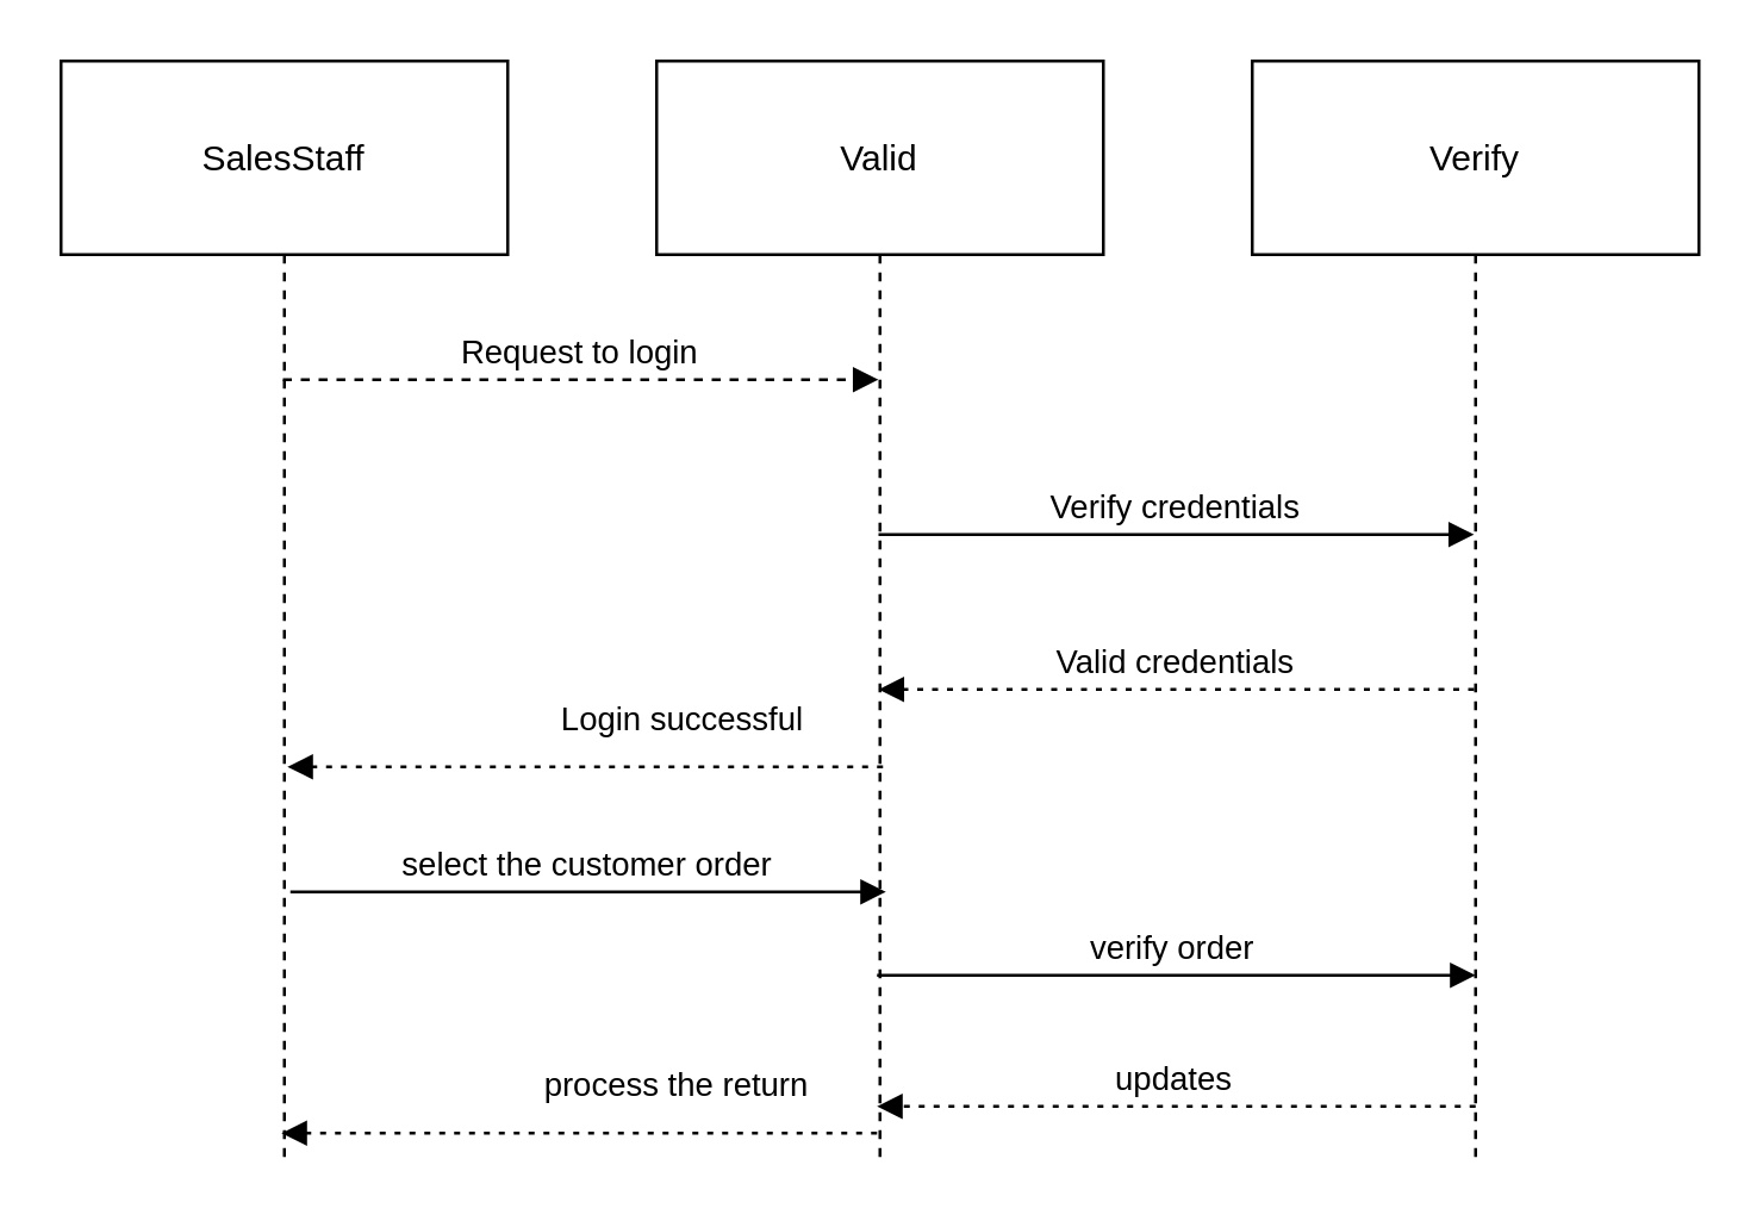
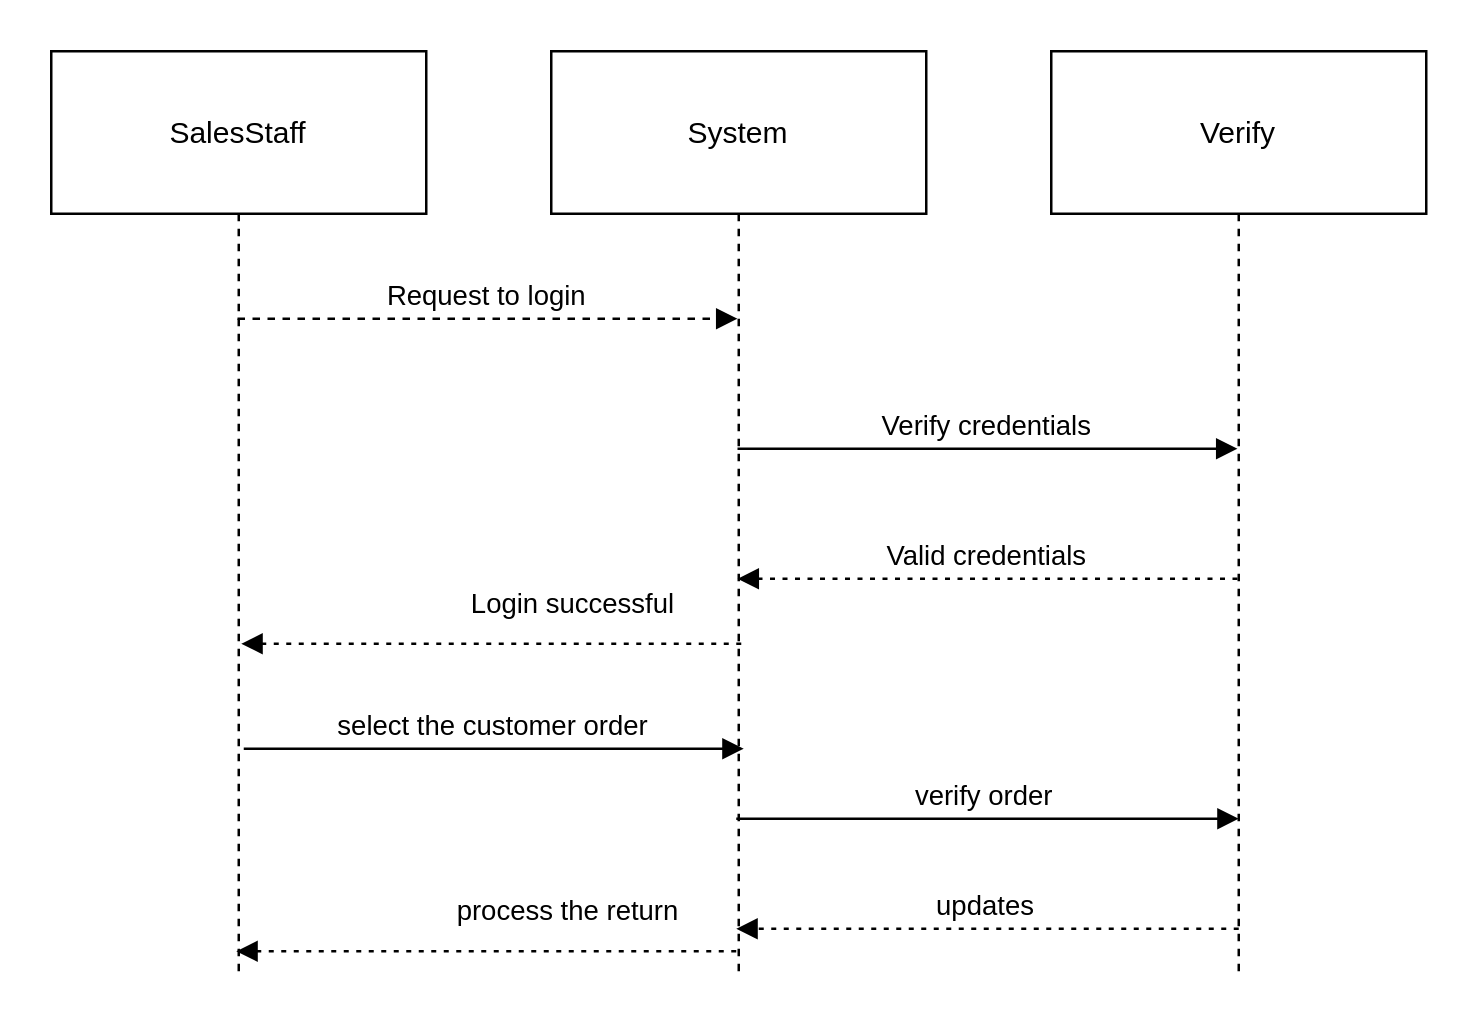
- <mxCell id="3" value="Valid" style="shape=umlLifeline;perimeter=lifelinePerimeter;whiteSpace=wrap;container=1;dropTarget=0;collapsible=0;recursiveResize=0;outlineConnect=0;portConstraint=eastwest;newEdgeStyle={&quot;edgeStyle&quot;:&quot;elbowEdgeStyle&quot;,&quot;elbow&quot;:&quot;vertical&quot;,&quot;curved&quot;:0,&quot;rounded&quot;:0};size=65;" parent="1" vertex="1"><mxGeometry x="220" width="150" height="368" as="geometry" y="20" /></mxCell>
+ <mxCell id="3" value="System" style="shape=umlLifeline;perimeter=lifelinePerimeter;whiteSpace=wrap;container=1;dropTarget=0;collapsible=0;recursiveResize=0;outlineConnect=0;portConstraint=eastwest;newEdgeStyle={&quot;edgeStyle&quot;:&quot;elbowEdgeStyle&quot;,&quot;elbow&quot;:&quot;vertical&quot;,&quot;curved&quot;:0,&quot;rounded&quot;:0};size=65;" parent="1" vertex="1"><mxGeometry x="220" width="150" height="368" as="geometry" y="20" /></mxCell>
